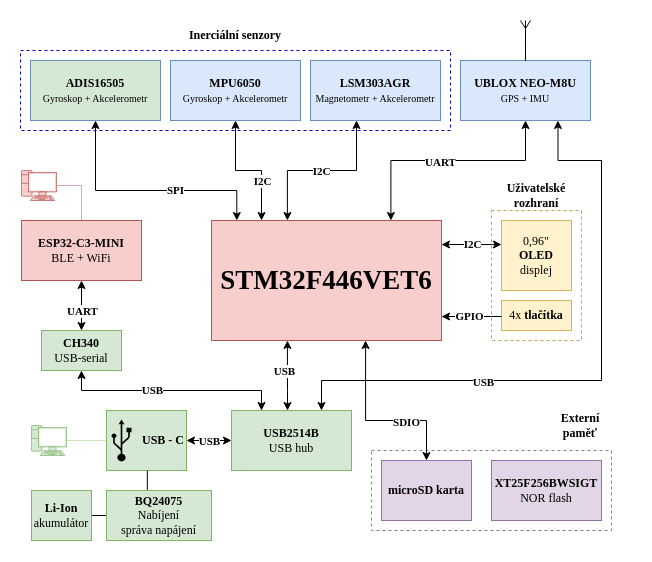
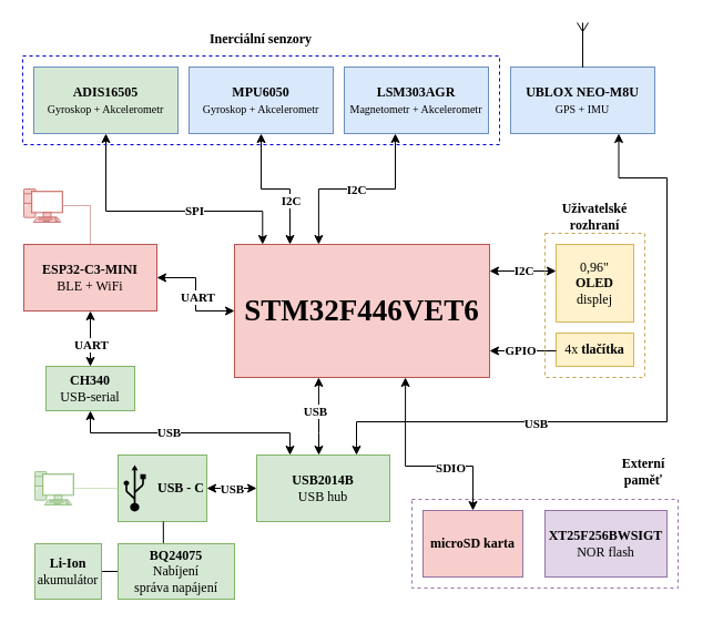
- <mxCell id="19" style="edgeStyle=orthogonalEdgeStyle;rounded=0;orthogonalLoop=1;jettySize=auto;html=1;entryX=0.78;entryY=0;entryDx=0;entryDy=0;entryPerimeter=0;startArrow=classic;startFill=1;" parent="1" source="18" target="6" edge="1"><mxGeometry relative="1" as="geometry"><Array as="points"><mxPoint x="525" y="160" /><mxPoint x="390" y="160" /></Array></mxGeometry></mxCell>
- <mxCell id="20" value="&lt;font face=&quot;CMU Serif Roman&quot;&gt;&lt;b&gt;UART&lt;/b&gt;&lt;/font&gt;" style="edgeLabel;html=1;align=center;verticalAlign=middle;resizable=0;points=[];" parent="19" vertex="1" connectable="0"><mxGeometry x="0.077" y="1" relative="1" as="geometry"><mxPoint as="offset" /></mxGeometry></mxCell>
+ <mxCell id="4" style="edgeStyle=orthogonalEdgeStyle;rounded=0;orthogonalLoop=1;jettySize=auto;html=1;entryX=1;entryY=0.5;entryDx=0;entryDy=0;startArrow=classic;startFill=1;" parent="1" source="6" target="21" edge="1"><mxGeometry relative="1" as="geometry" /></mxCell>
+ <mxCell id="5" value="&lt;font face=&quot;CMU Serif Roman&quot;&gt;&lt;b&gt;UART&lt;/b&gt;&lt;/font&gt;" style="edgeLabel;html=1;align=center;verticalAlign=middle;resizable=0;points=[];" parent="4" vertex="1" connectable="0"><mxGeometry x="-0.04" y="-1" relative="1" as="geometry"><mxPoint as="offset" /></mxGeometry></mxCell>
- <mxCell id="33" value="&lt;font face=&quot;CMU Serif Roman&quot;&gt;&lt;b&gt;USB2514B&lt;/b&gt;&lt;br&gt;USB hub&lt;br&gt;&lt;/font&gt;" style="rounded=0;whiteSpace=wrap;html=1;fillColor=#d5e8d4;strokeColor=#82b366;" parent="1" vertex="1"><mxGeometry x="231" y="410" width="120" height="60" as="geometry" /></mxCell>
+ <mxCell id="33" value="&lt;font face=&quot;CMU Serif Roman&quot;&gt;&lt;b&gt;USB2014B&lt;/b&gt;&lt;br&gt;USB hub&lt;br&gt;&lt;/font&gt;" style="rounded=0;whiteSpace=wrap;html=1;fillColor=#d5e8d4;strokeColor=#82b366;" parent="1" vertex="1"><mxGeometry x="231" y="410" width="120" height="60" as="geometry" /></mxCell>
- <mxCell id="48" value="&lt;b&gt;&lt;font face=&quot;CMU Serif Roman&quot;&gt;microSD karta&lt;/font&gt;&lt;/b&gt;" style="rounded=0;whiteSpace=wrap;html=1;fillColor=#e1d5e7;strokeColor=#9673a6;" parent="1" vertex="1"><mxGeometry x="381" y="460" width="90" height="60" as="geometry" /></mxCell>
+ <mxCell id="48" value="&lt;b&gt;&lt;font face=&quot;CMU Serif Roman&quot;&gt;microSD karta&lt;/font&gt;&lt;/b&gt;" style="rounded=0;whiteSpace=wrap;html=1;fillColor=#f8cecc;strokeColor=#9673a6;" parent="1" vertex="1"><mxGeometry x="381" y="460" width="90" height="60" as="geometry" /></mxCell>
